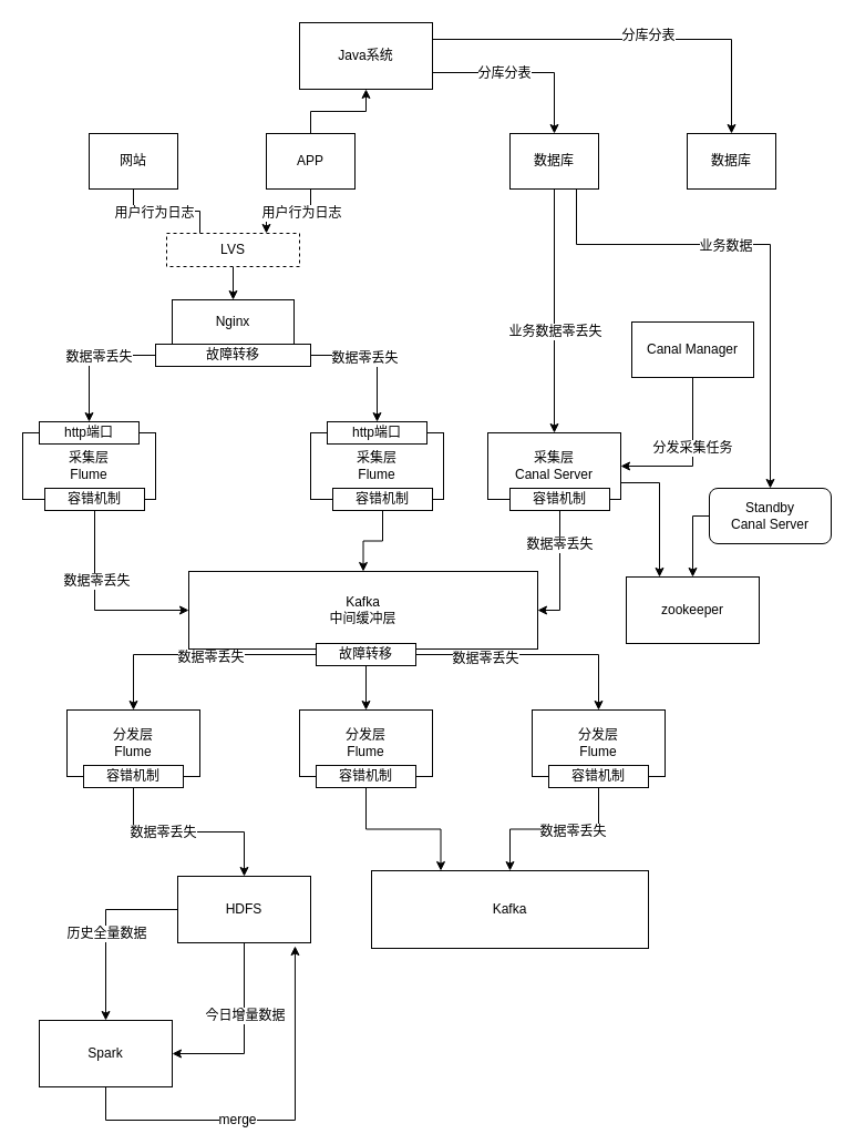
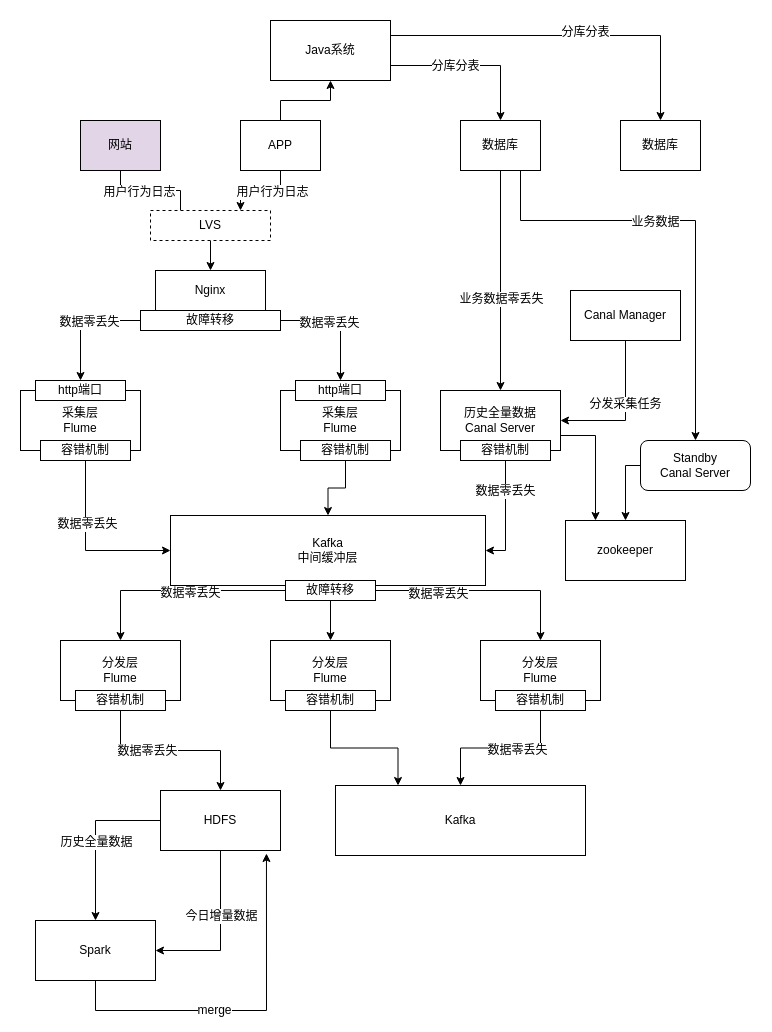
- <mxCell id="9" value="网站" style="rounded=0;whiteSpace=wrap;html=1;" vertex="1" parent="1"><mxGeometry x="80" y="120" width="80" height="50" as="geometry" /></mxCell>
+ <mxCell id="9" value="网站" style="rounded=0;whiteSpace=wrap;html=1;fillColor=#e1d5e7;" vertex="1" parent="1"><mxGeometry x="80" y="120" width="80" height="50" as="geometry" /></mxCell>
- <mxCell id="39" value="采集层&lt;br&gt;Canal Server" style="rounded=0;whiteSpace=wrap;html=1;" vertex="1" parent="1"><mxGeometry x="440" y="390" width="120" height="60" as="geometry" /></mxCell>
+ <mxCell id="39" value="历史全量数据&lt;br&gt;Canal Server" style="rounded=0;whiteSpace=wrap;html=1;" vertex="1" parent="1"><mxGeometry x="440" y="390" width="120" height="60" as="geometry" /></mxCell>
